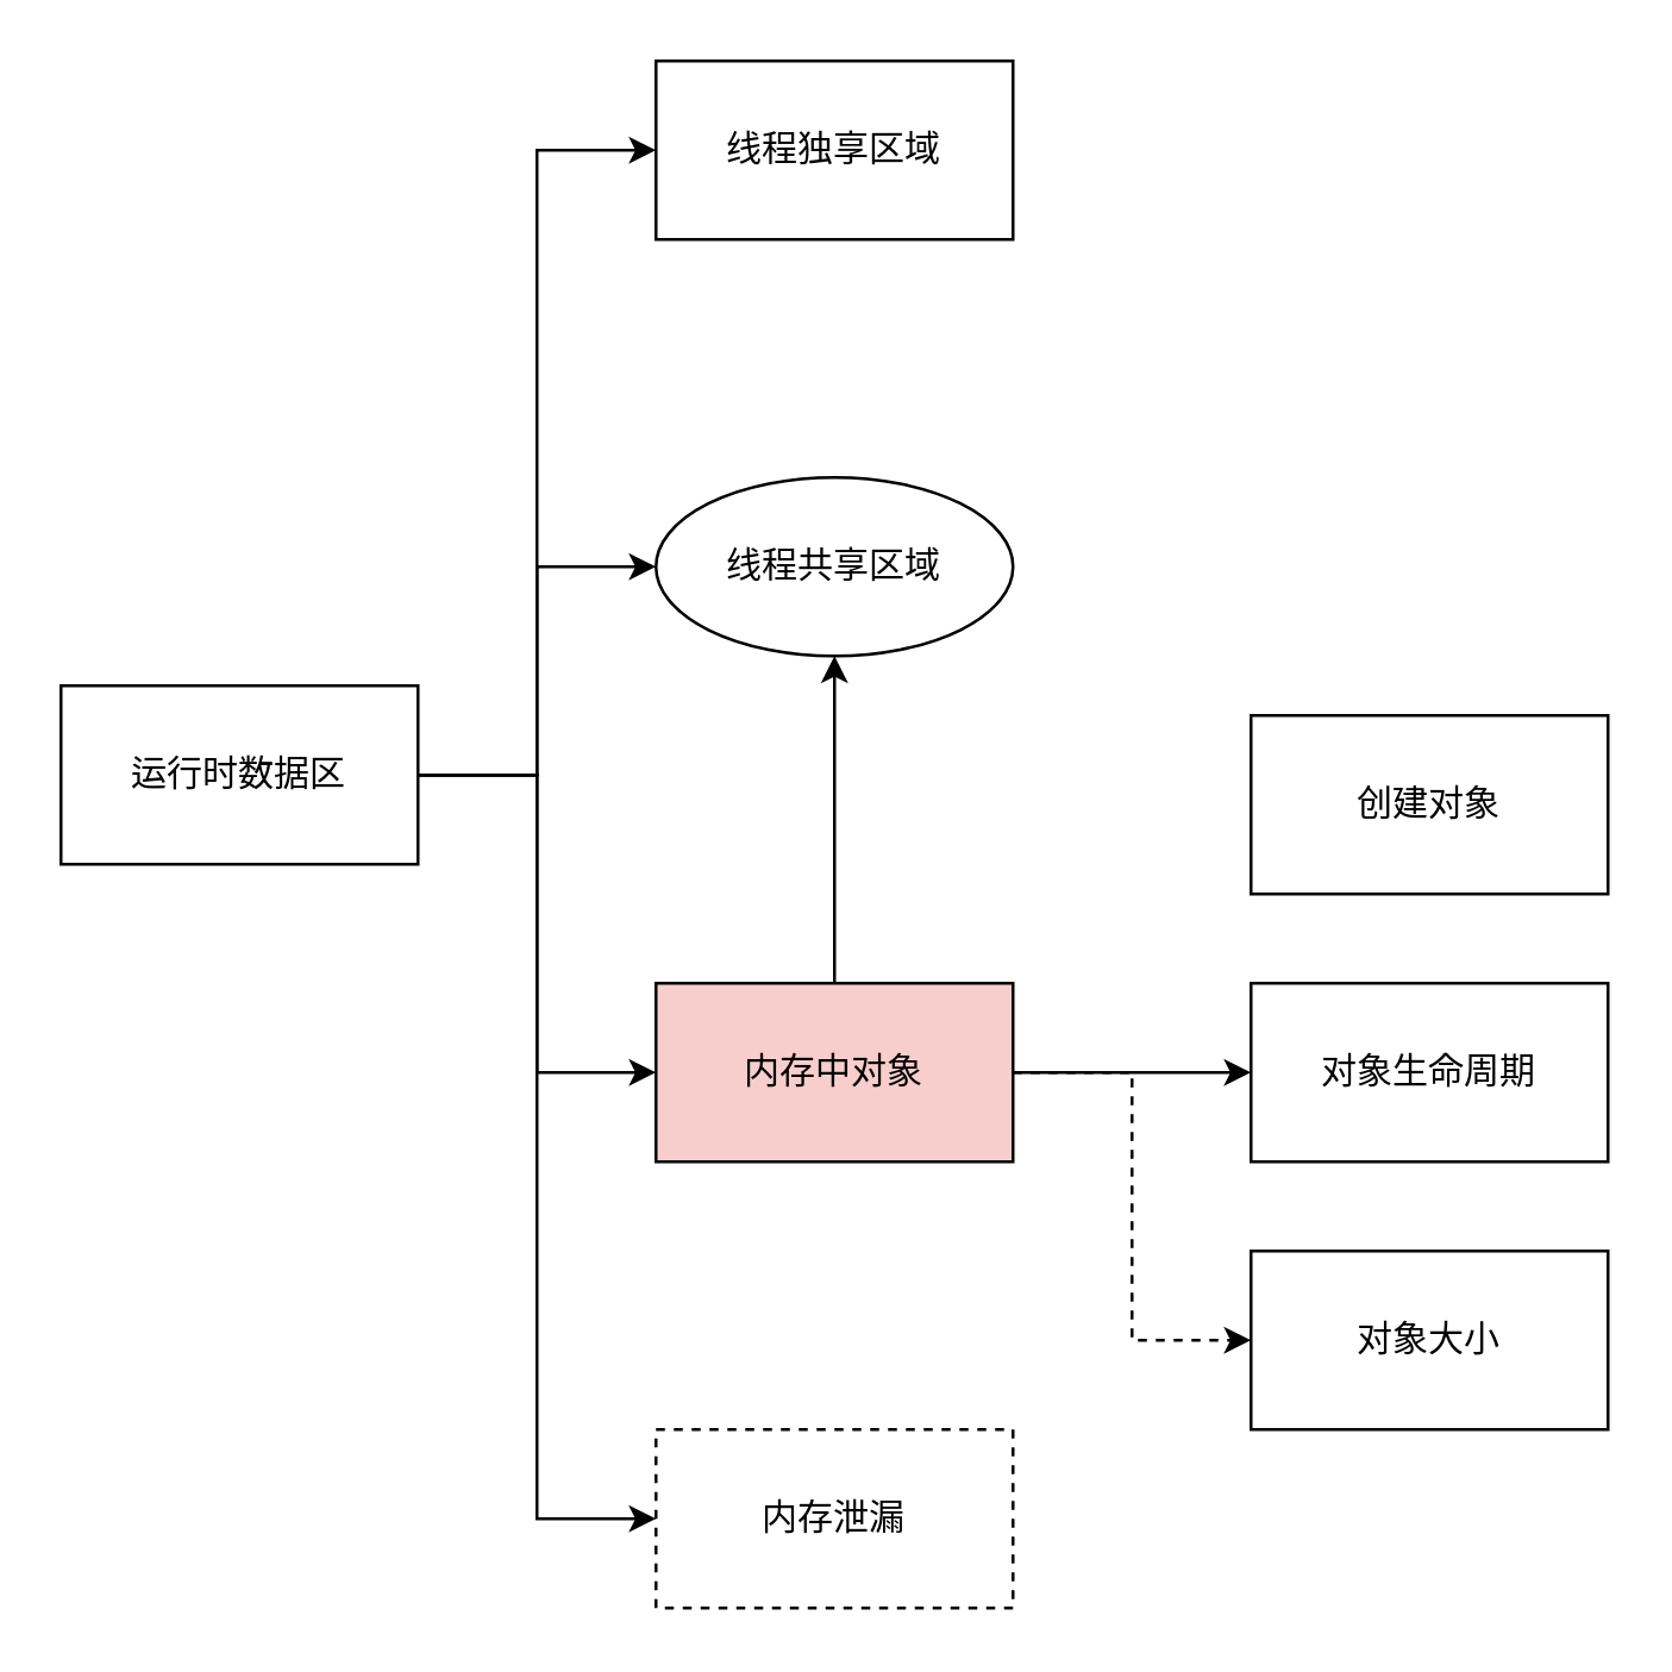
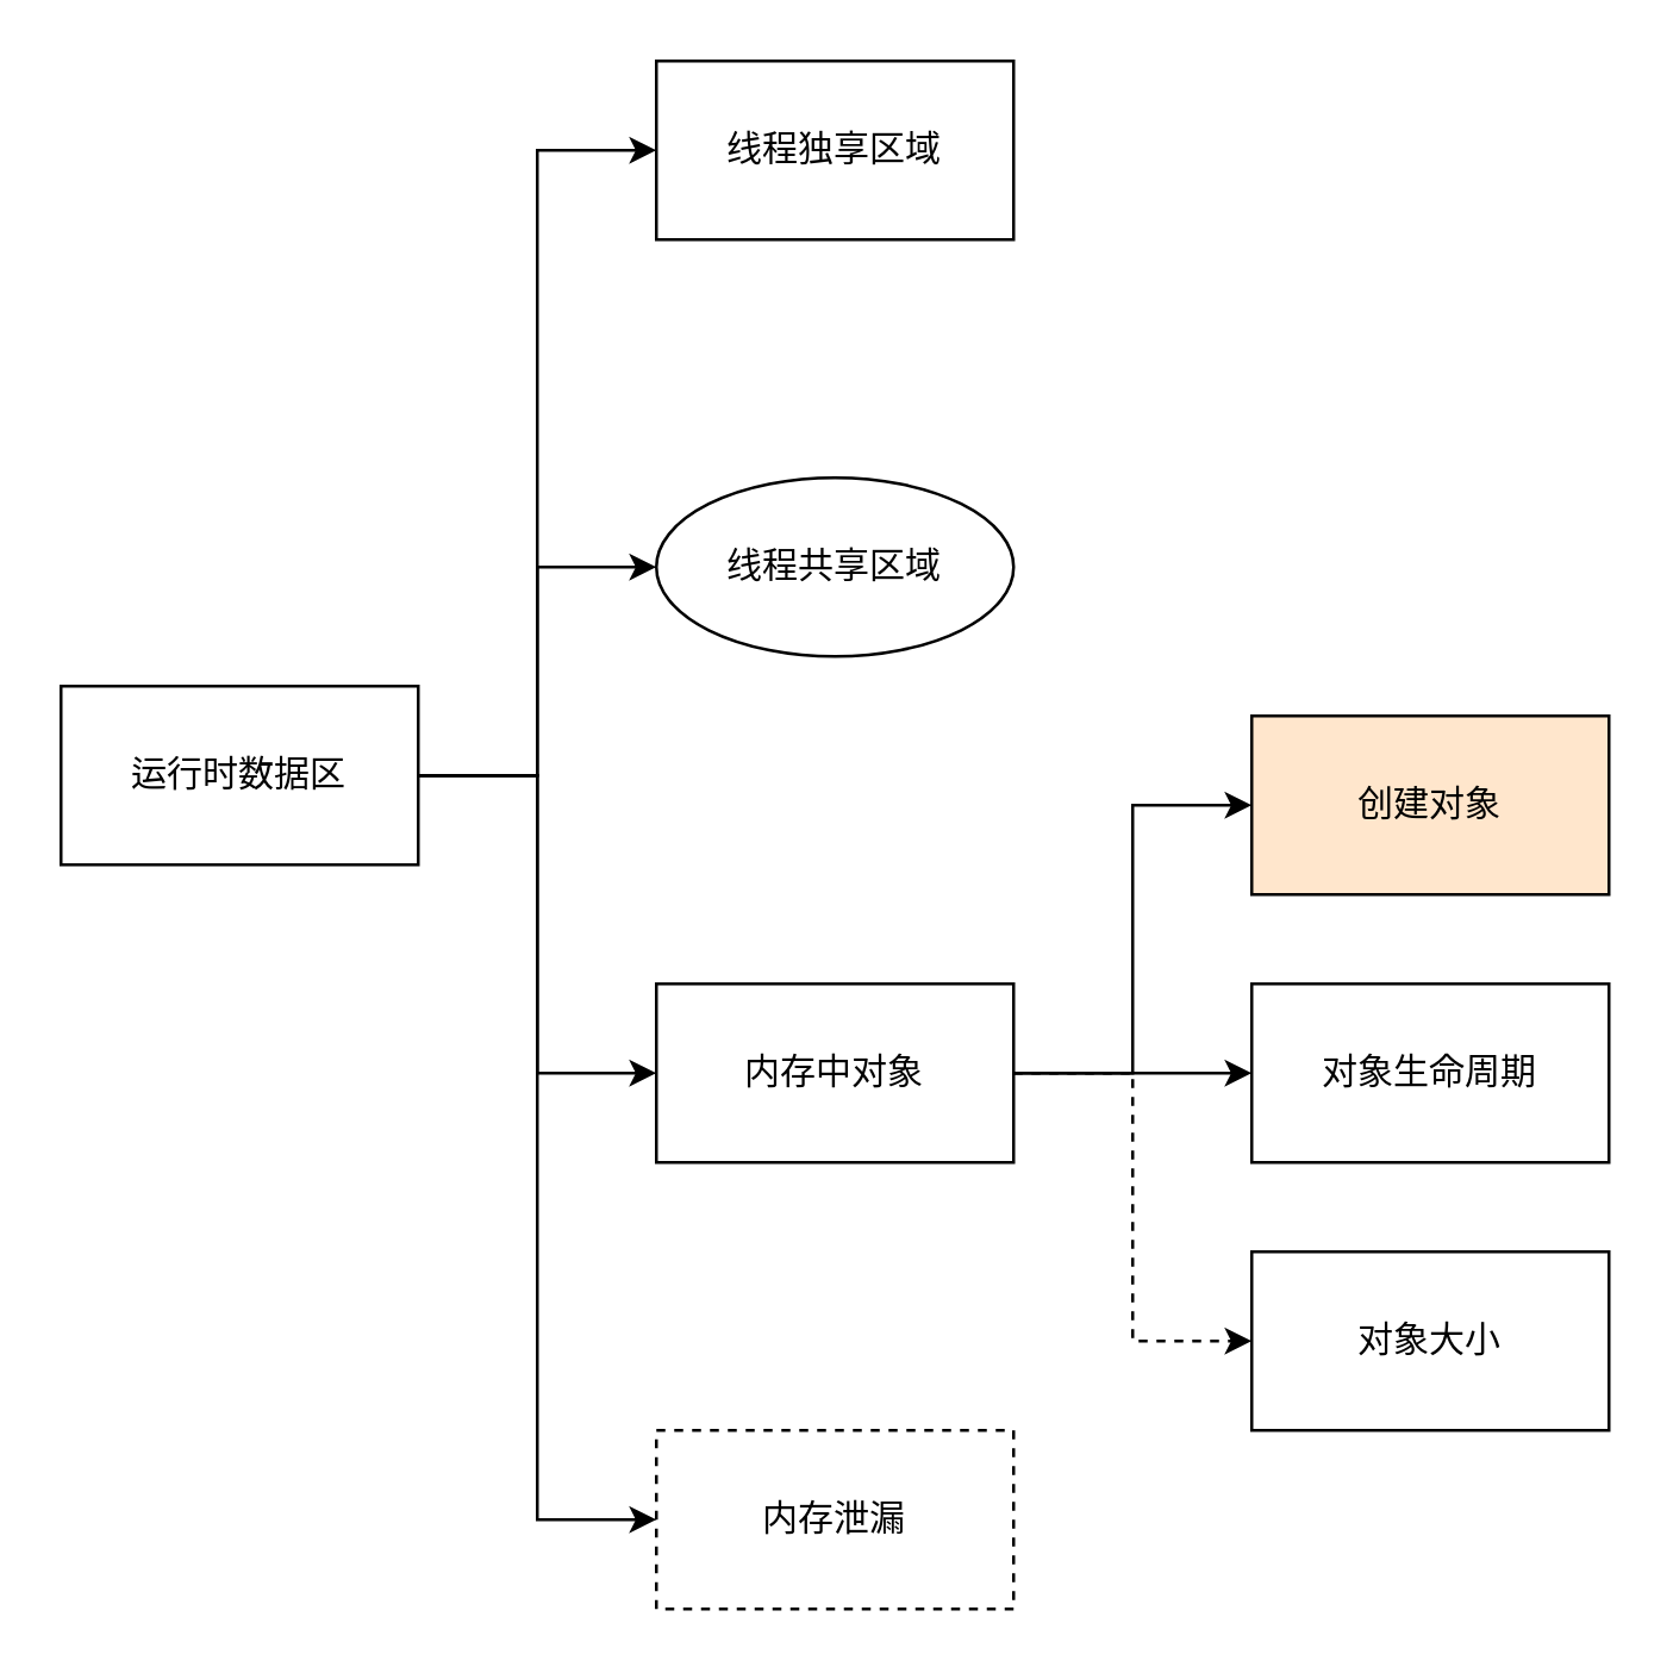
- <mxCell id="15" value="创建对象" style="rounded=0;whiteSpace=wrap;html=1;" vertex="1" parent="1"><mxGeometry x="420" y="240" width="120" height="60" as="geometry" /></mxCell>
+ <mxCell id="15" value="创建对象" style="rounded=0;whiteSpace=wrap;html=1;fillColor=#ffe6cc;" vertex="1" parent="1"><mxGeometry x="420" y="240" width="120" height="60" as="geometry" /></mxCell>
- <mxCell id="10" style="edgeStyle=orthogonalEdgeStyle;rounded=0;orthogonalLoop=1;jettySize=auto;html=1;" edge="1" parent="1" source="12" target="7"><mxGeometry relative="1" as="geometry" /></mxCell>
+ <mxCell id="10" style="edgeStyle=orthogonalEdgeStyle;rounded=0;orthogonalLoop=1;jettySize=auto;html=1;entryX=0;entryY=0.5;entryDx=0;entryDy=0;" edge="1" parent="1" source="12" target="15"><mxGeometry relative="1" as="geometry" /></mxCell>
- <mxCell id="12" value="内存中对象" style="rounded=0;whiteSpace=wrap;html=1;fillColor=#f8cecc;" vertex="1" parent="1"><mxGeometry x="220" y="330" width="120" height="60" as="geometry" /></mxCell>
+ <mxCell id="12" value="内存中对象" style="rounded=0;whiteSpace=wrap;html=1;" vertex="1" parent="1"><mxGeometry x="220" y="330" width="120" height="60" as="geometry" /></mxCell>
